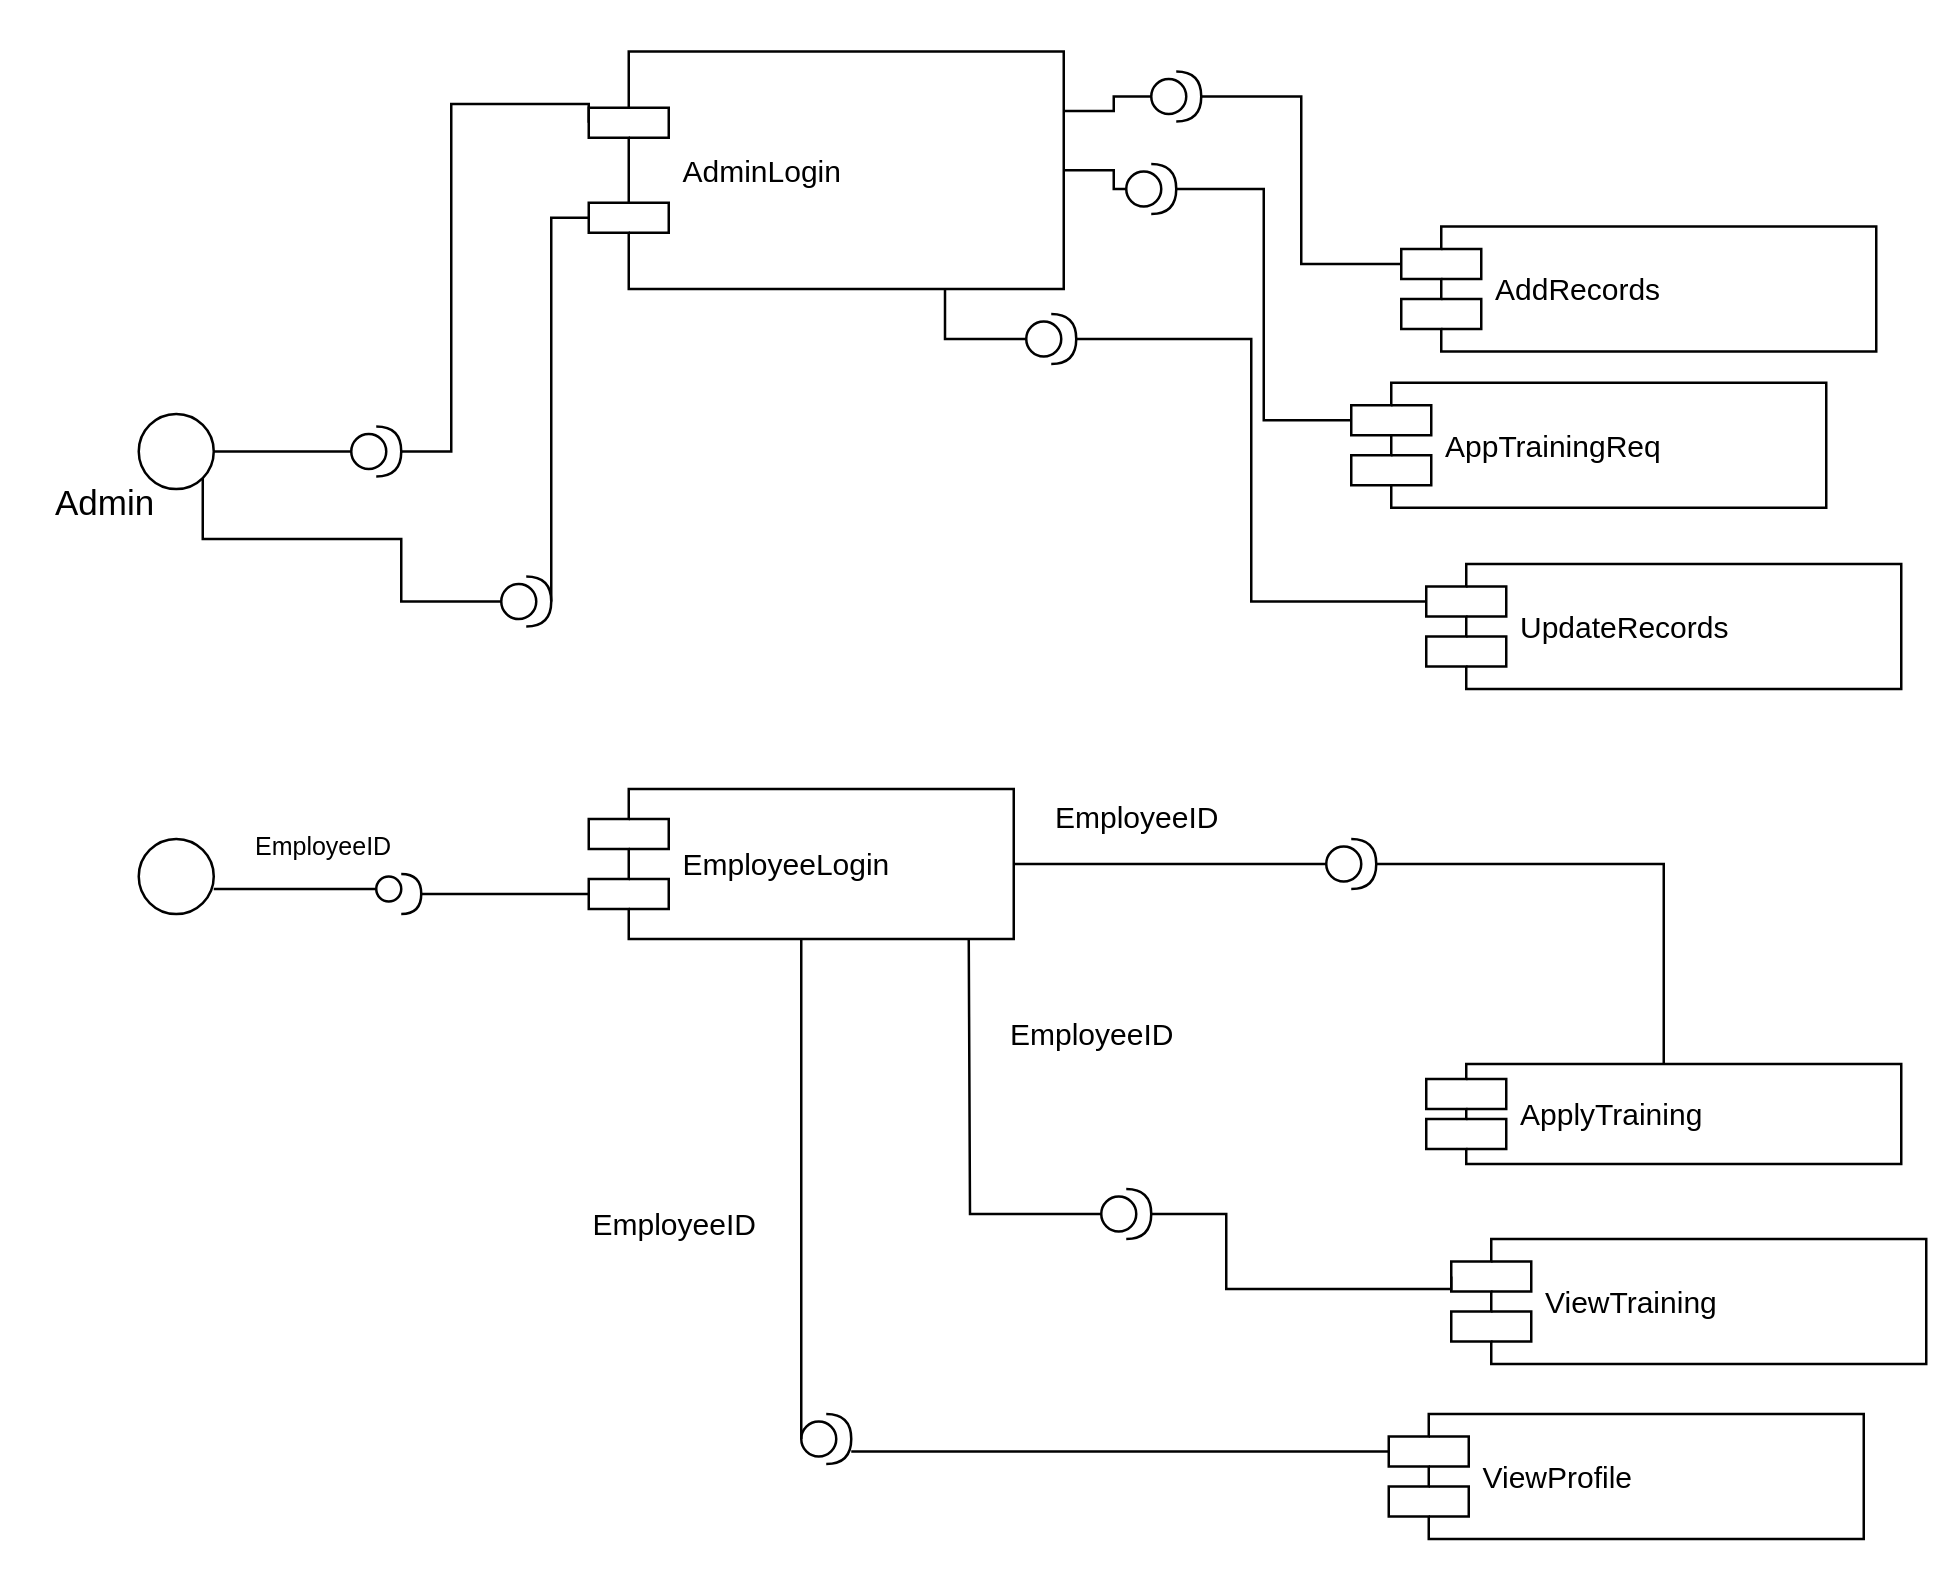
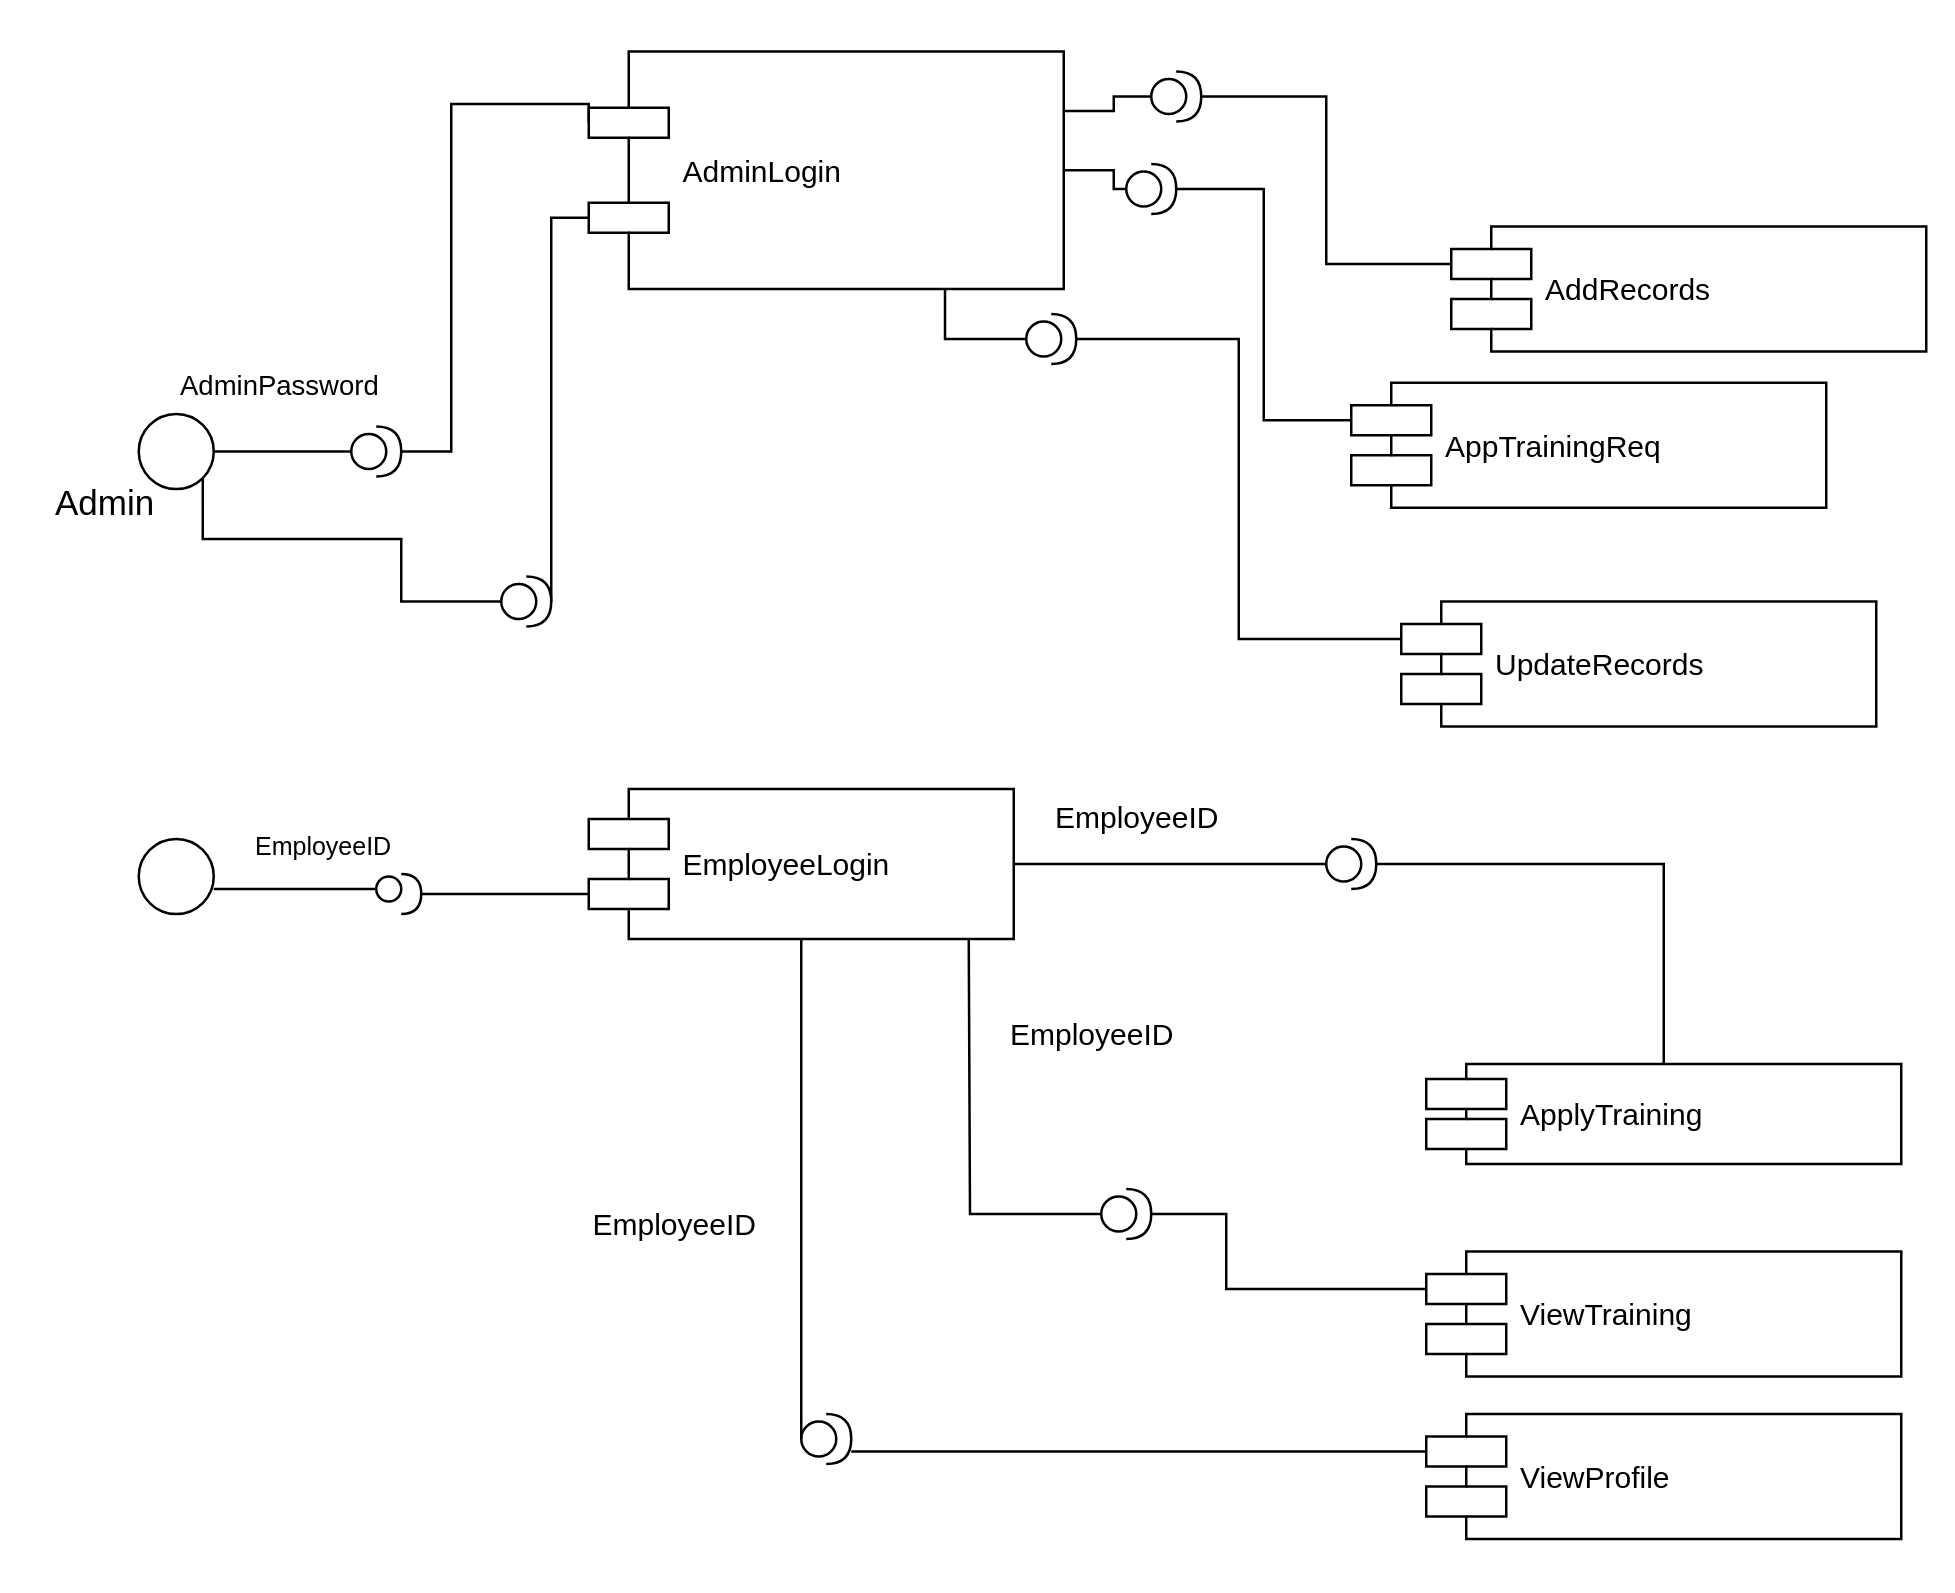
- <mxCell id="17" value="AddRecords" style="shape=component;align=left;spacingLeft=36;" parent="1" vertex="1"><mxGeometry x="560" y="90" width="190" height="50" as="geometry" /></mxCell>
+ <mxCell id="17" value="AddRecords" style="shape=component;align=left;spacingLeft=36;" parent="1" vertex="1"><mxGeometry x="580" y="90" width="190" height="50" as="geometry" /></mxCell>
+ <mxCell id="26" value="AdminPassword" style="text;html=1;resizable=0;points=[];autosize=1;align=left;verticalAlign=top;spacingTop=-4;fontSize=11;" parent="1" vertex="1"><mxGeometry x="70" y="145" width="120" height="20" as="geometry" /></mxCell>
- <mxCell id="18" value="UpdateRecords" style="shape=component;align=left;spacingLeft=36;" parent="1" vertex="1"><mxGeometry x="570" y="225" width="190" height="50" as="geometry" /></mxCell>
+ <mxCell id="18" value="UpdateRecords" style="shape=component;align=left;spacingLeft=36;" parent="1" vertex="1"><mxGeometry x="560" y="240" width="190" height="50" as="geometry" /></mxCell>
- <mxCell id="13" value="ViewTraining" style="shape=component;align=left;spacingLeft=36;fillColor=none;" parent="1" vertex="1"><mxGeometry x="580" y="495" width="190" height="50" as="geometry" /></mxCell>
+ <mxCell id="13" value="ViewTraining" style="shape=component;align=left;spacingLeft=36;fillColor=none;" parent="1" vertex="1"><mxGeometry x="570" y="500" width="190" height="50" as="geometry" /></mxCell>
- <mxCell id="20" value="ViewProfile" style="shape=component;align=left;spacingLeft=36;fillColor=none;" parent="1" vertex="1"><mxGeometry x="555" y="565" width="190" height="50" as="geometry" /></mxCell>
+ <mxCell id="20" value="ViewProfile" style="shape=component;align=left;spacingLeft=36;fillColor=none;" parent="1" vertex="1"><mxGeometry x="570" y="565" width="190" height="50" as="geometry" /></mxCell>
